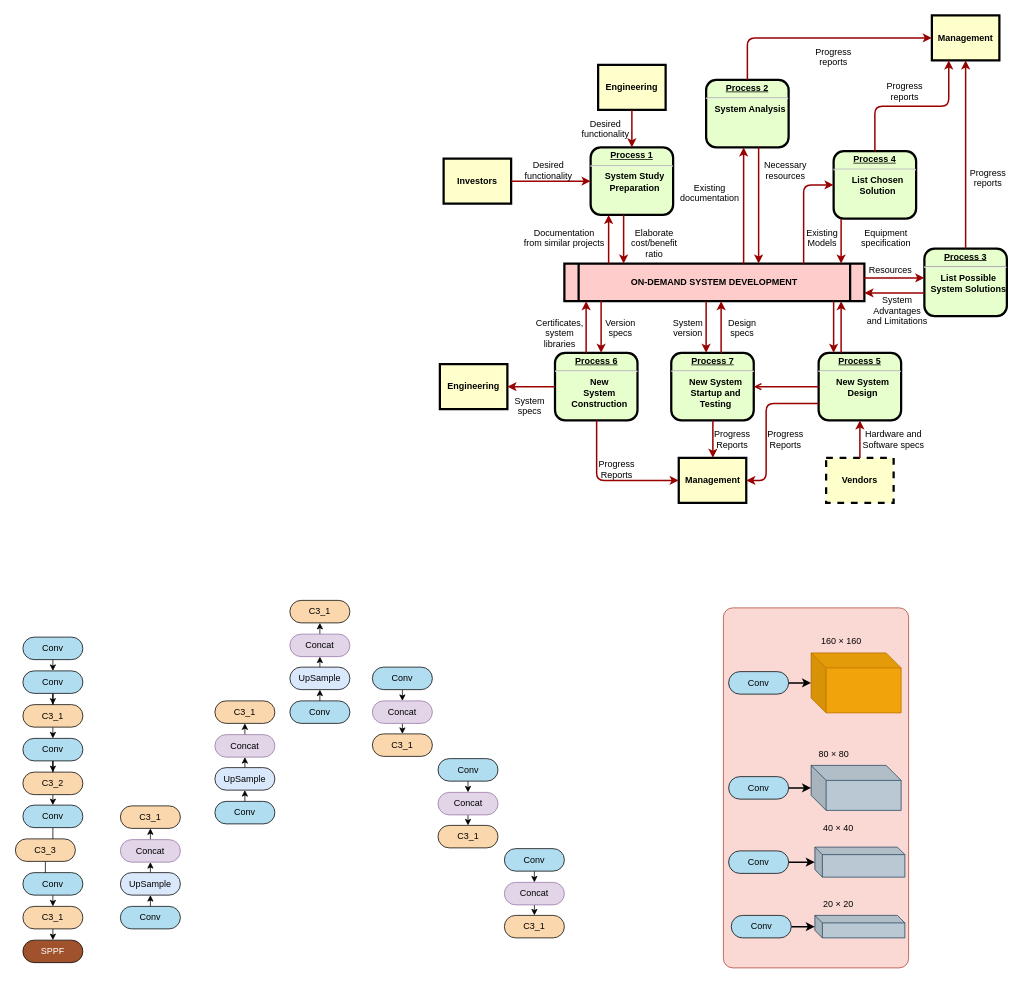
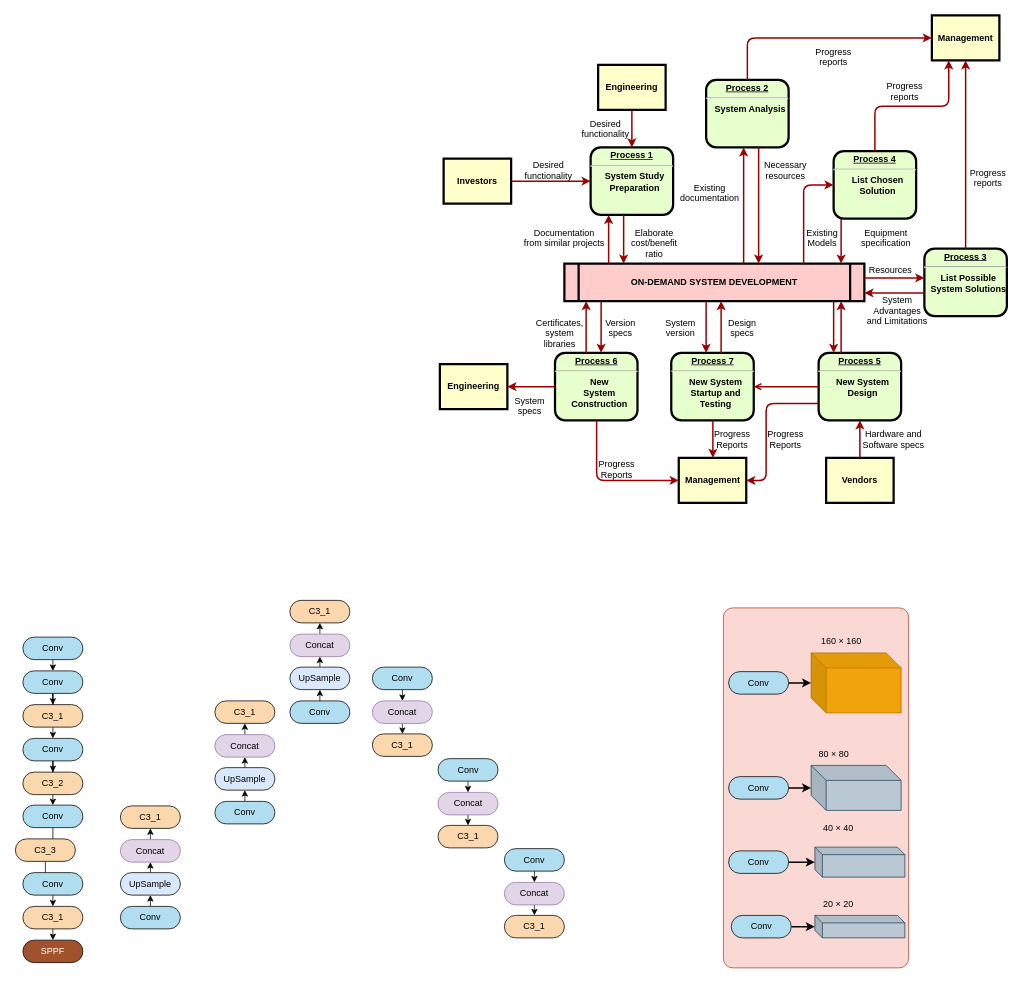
- <mxCell id="63" value="System&#10;version" style="text;spacingTop=-5;align=center" parent="1" vertex="1"><mxGeometry x="902" y="421" width="30" height="20" as="geometry" /></mxCell>
+ <mxCell id="63" value="System&#10;version" style="text;spacingTop=-5;align=center" parent="1" vertex="1"><mxGeometry x="892" y="421" width="30" height="20" as="geometry" /></mxCell>
- <mxCell id="15" value="Vendors" style="whiteSpace=wrap;align=center;verticalAlign=middle;fontStyle=1;strokeWidth=3;fillColor=#FFFFCC;dashed=1;" parent="1" vertex="1"><mxGeometry x="1101" y="610" width="90" height="60" as="geometry" /></mxCell>
+ <mxCell id="15" value="Vendors" style="whiteSpace=wrap;align=center;verticalAlign=middle;fontStyle=1;strokeWidth=3;fillColor=#FFFFCC" parent="1" vertex="1"><mxGeometry x="1101" y="610" width="90" height="60" as="geometry" /></mxCell>
